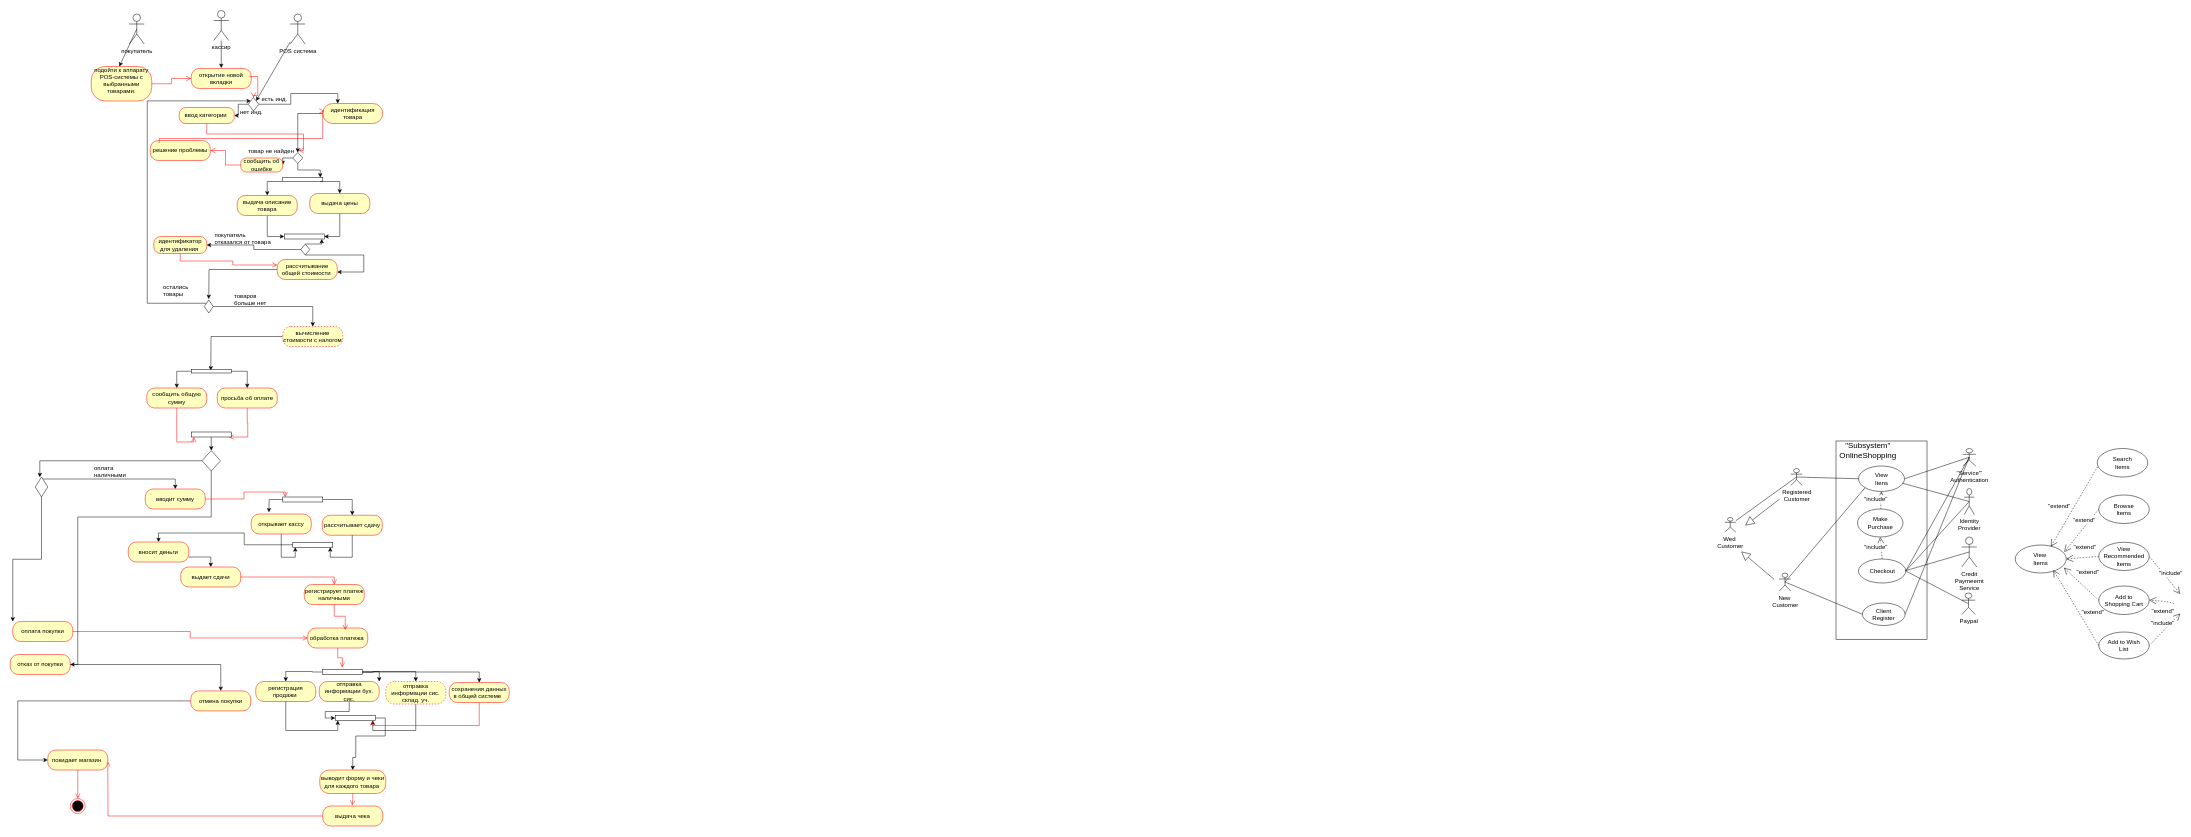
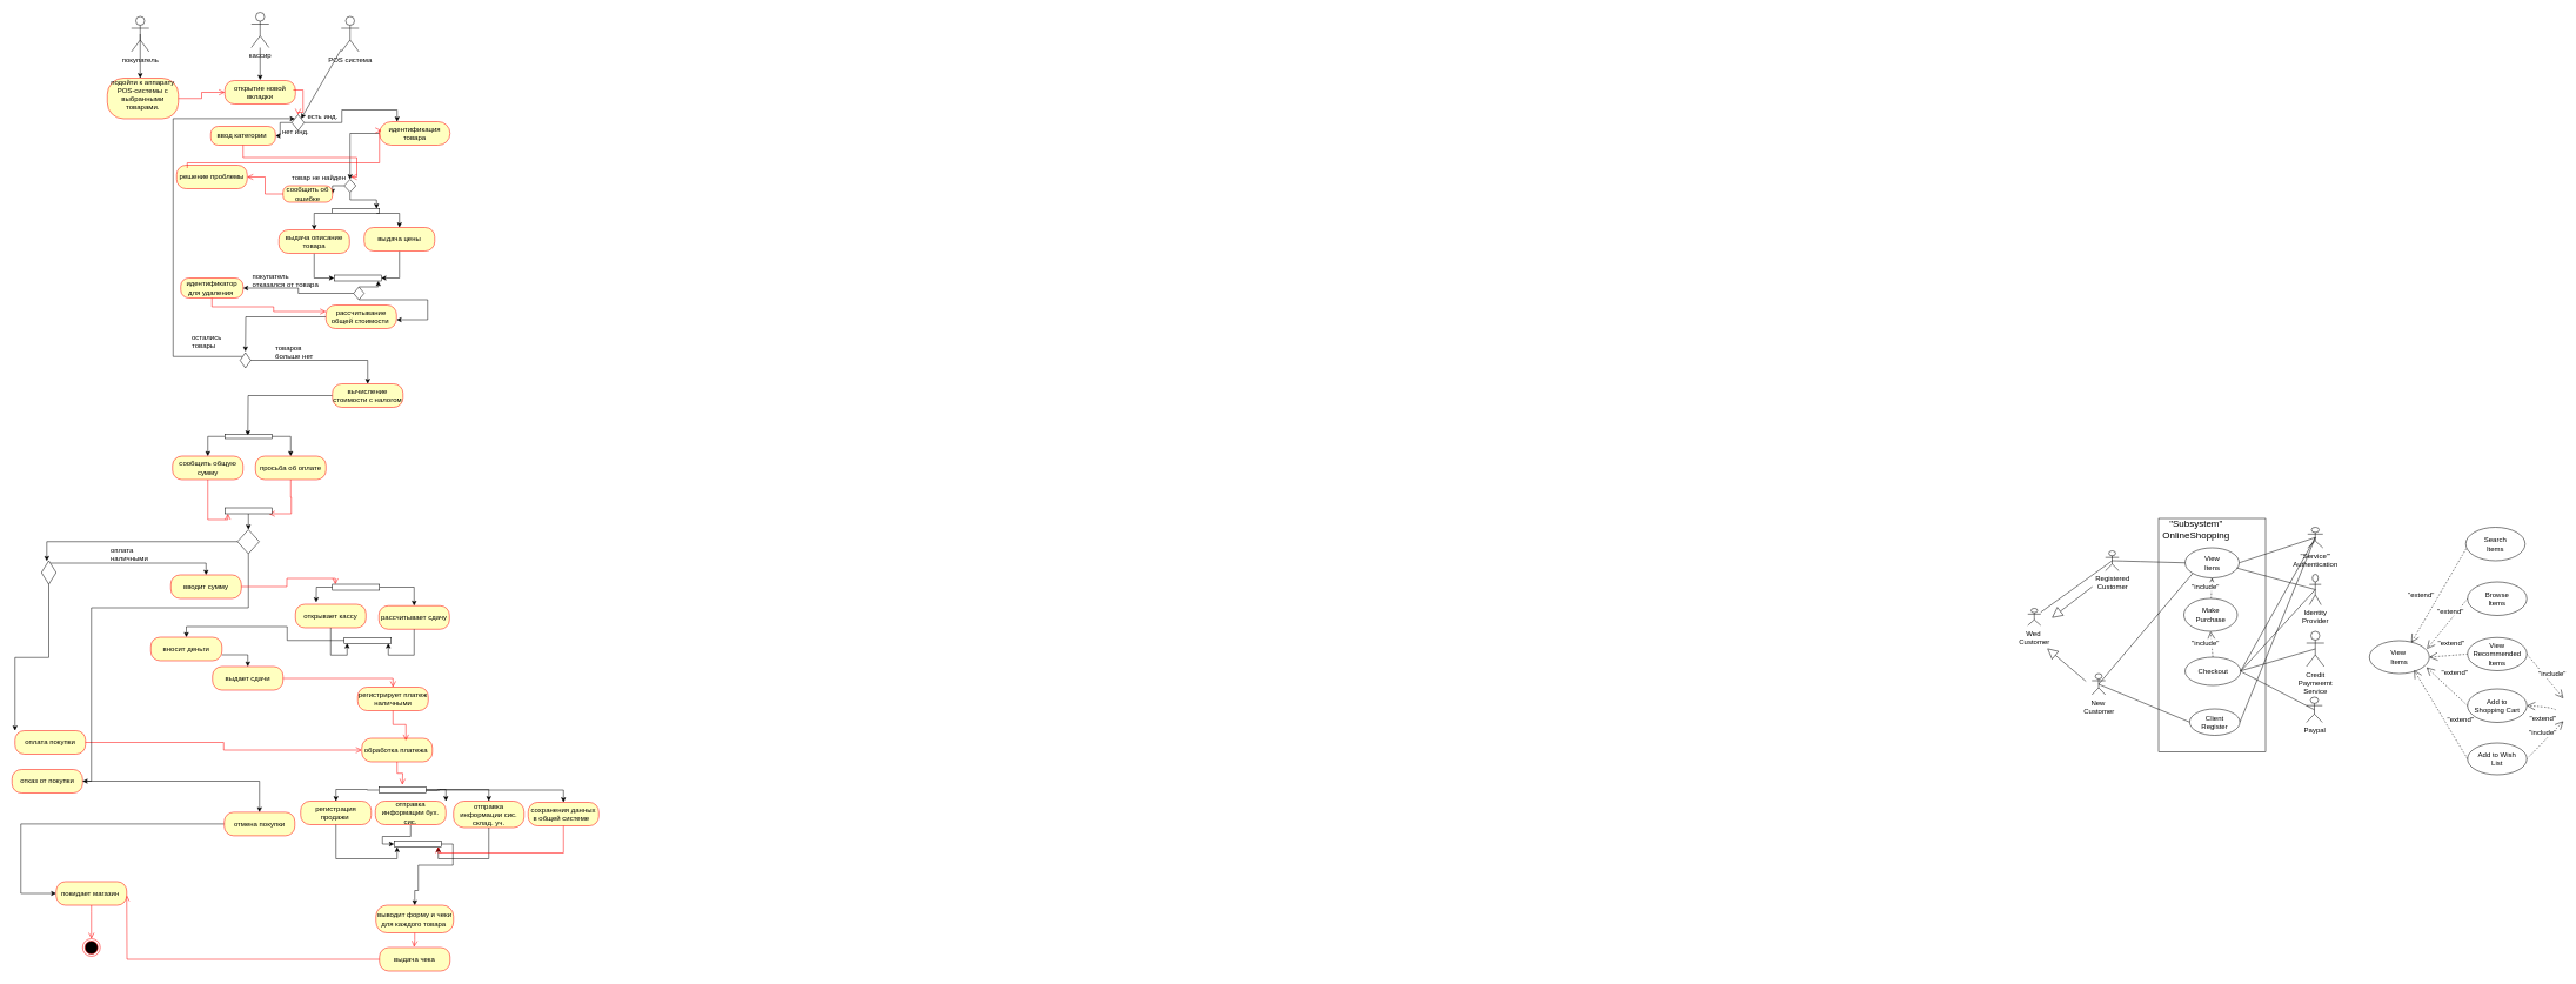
- <mxCell id="2" value="покупатель" style="shape=umlActor;verticalLabelPosition=bottom;verticalAlign=top;html=1;outlineConnect=0;" parent="1" vertex="1"><mxGeometry x="258" y="27" width="30" height="60" as="geometry" /></mxCell>
+ <mxCell id="2" value="покупатель" style="shape=umlActor;verticalLabelPosition=bottom;verticalAlign=top;html=1;outlineConnect=0;" parent="1" vertex="1"><mxGeometry x="223" y="27" width="30" height="60" as="geometry" /></mxCell>
- <mxCell id="29" value="вычисление стоимости с налогом" style="rounded=1;whiteSpace=wrap;html=1;arcSize=40;fontColor=#000000;fillColor=#ffffc0;strokeColor=#ff0000;dashed=1;" parent="1" vertex="1"><mxGeometry x="564.998" y="651.999" width="120" height="40" as="geometry" /></mxCell>
+ <mxCell id="29" value="вычисление стоимости с налогом" style="rounded=1;whiteSpace=wrap;html=1;arcSize=40;fontColor=#000000;fillColor=#ffffc0;strokeColor=#ff0000;" parent="1" vertex="1"><mxGeometry x="564.998" y="651.999" width="120" height="40" as="geometry" /></mxCell>
- <mxCell id="121" value="отправка информации сис. склад. уч." style="rounded=1;whiteSpace=wrap;html=1;arcSize=40;fontColor=#000000;fillColor=#ffffc0;strokeColor=#ff0000;dashed=1;" vertex="1" parent="1"><mxGeometry x="771" y="1362" width="120" height="45" as="geometry" /></mxCell>
+ <mxCell id="121" value="отправка информации сис. склад. уч." style="rounded=1;whiteSpace=wrap;html=1;arcSize=40;fontColor=#000000;fillColor=#ffffc0;strokeColor=#ff0000;" vertex="1" parent="1"><mxGeometry x="771" y="1362" width="120" height="45" as="geometry" /></mxCell>
